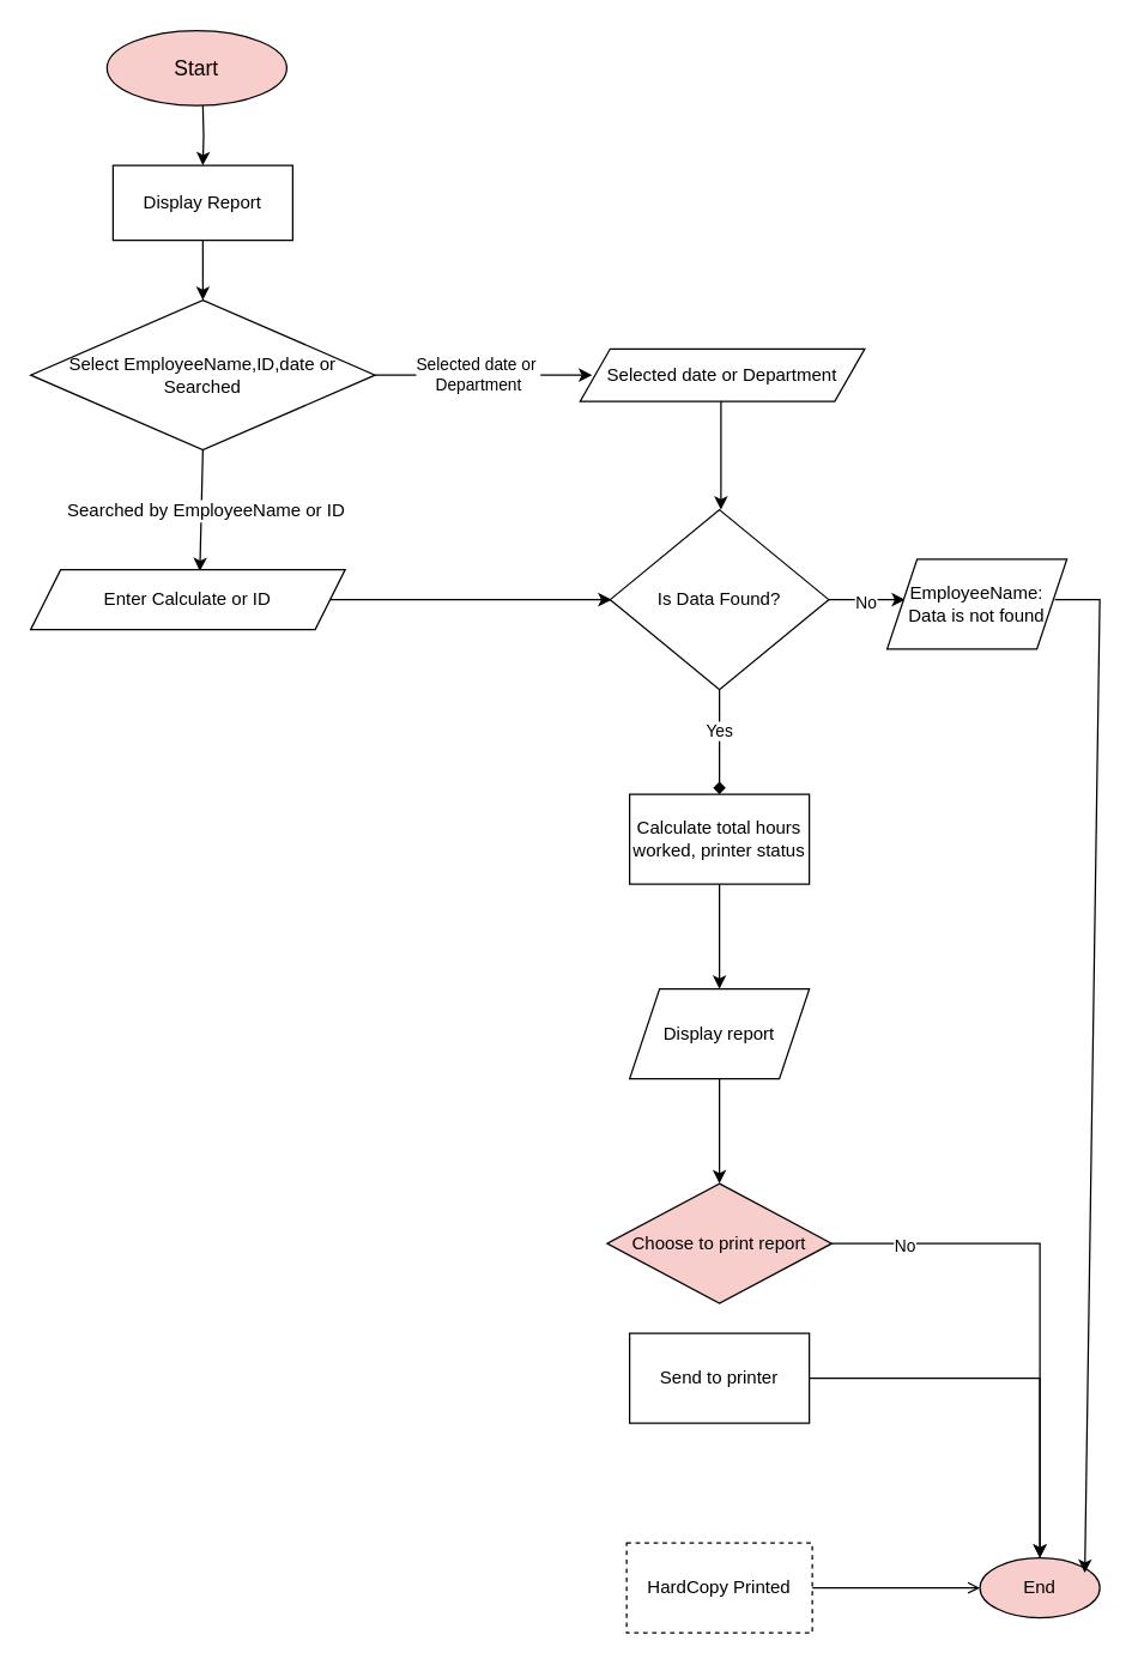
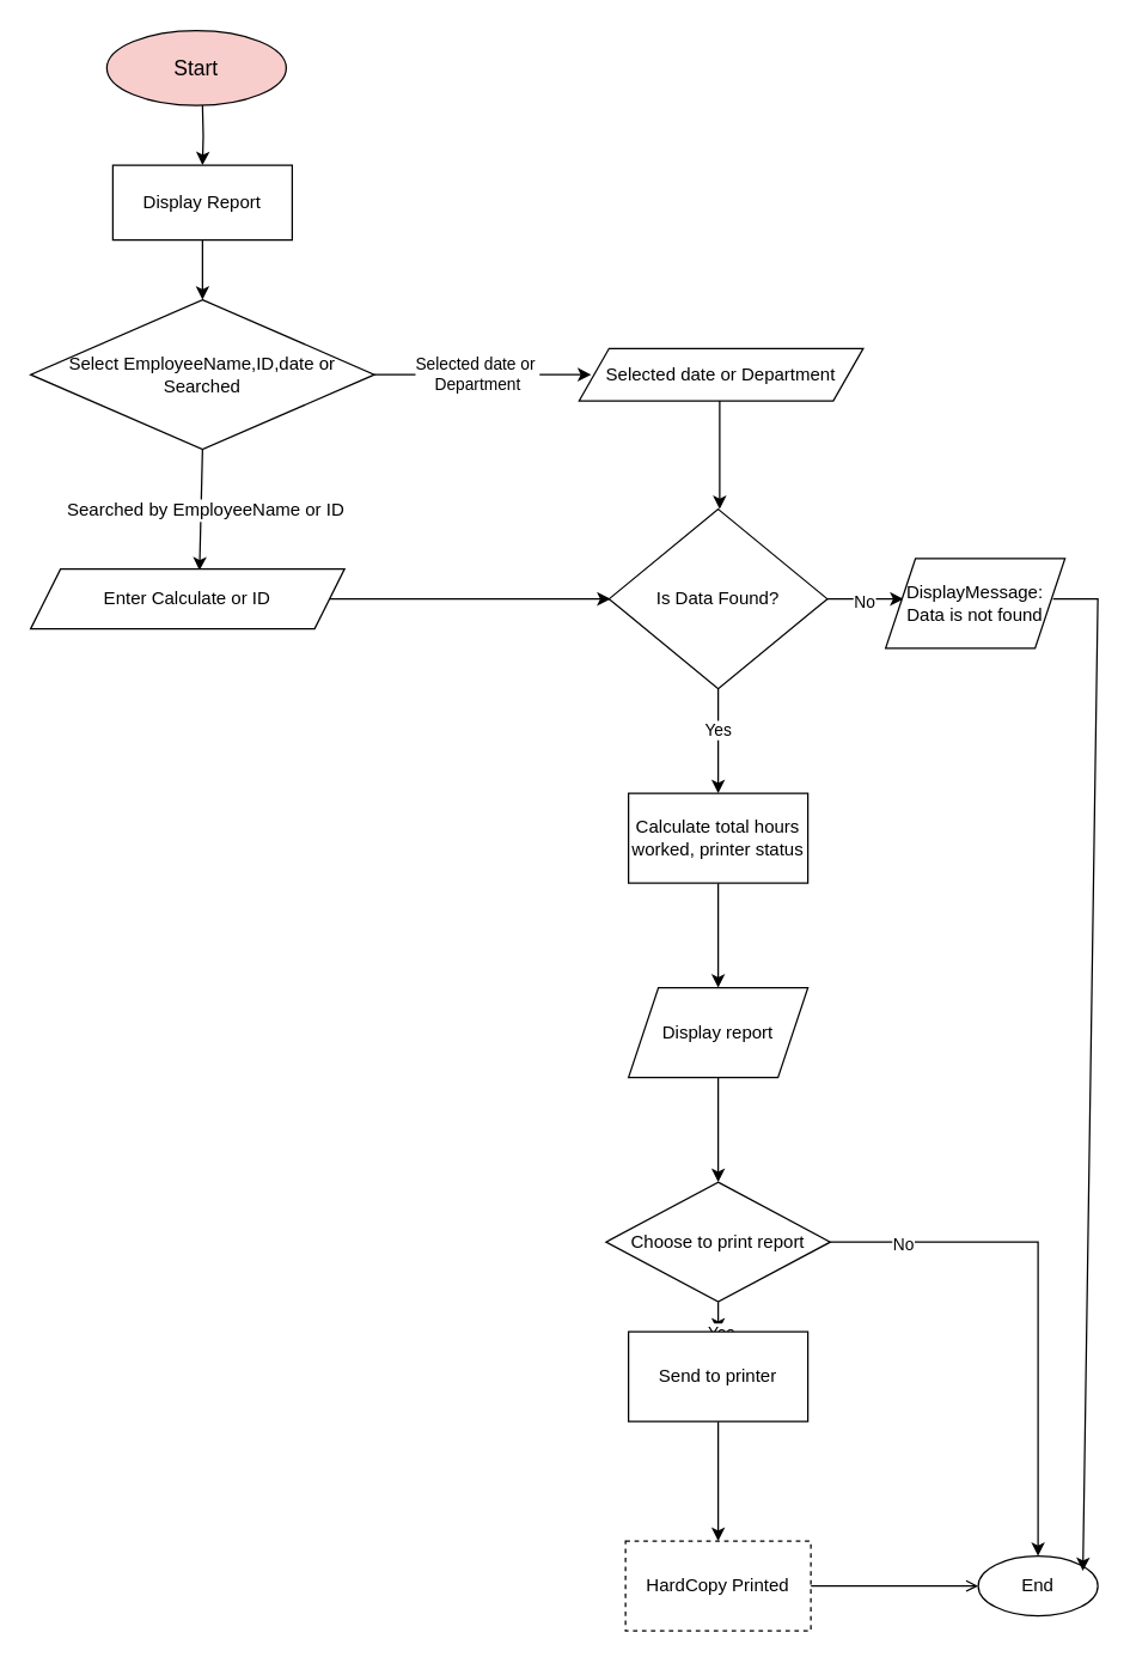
- <mxCell id="22" value="EmployeeName:&lt;div&gt;Data is not found&lt;/div&gt;" style="shape=parallelogram;perimeter=parallelogramPerimeter;whiteSpace=wrap;html=1;fixedSize=1;" vertex="1" parent="1"><mxGeometry x="592" y="373" width="120" height="60" as="geometry" /></mxCell>
+ <mxCell id="22" value="DisplayMessage:&lt;div&gt;Data is not found&lt;/div&gt;" style="shape=parallelogram;perimeter=parallelogramPerimeter;whiteSpace=wrap;html=1;fixedSize=1;" vertex="1" parent="1"><mxGeometry x="592" y="373" width="120" height="60" as="geometry" /></mxCell>
- <mxCell id="15" style="edgeStyle=orthogonalEdgeStyle;rounded=0;orthogonalLoop=1;jettySize=auto;html=1;entryX=0.5;entryY=0;entryDx=0;entryDy=0;endArrow=diamond;" edge="1" parent="1" source="19" target="21"><mxGeometry relative="1" as="geometry" /></mxCell>
+ <mxCell id="15" style="edgeStyle=orthogonalEdgeStyle;rounded=0;orthogonalLoop=1;jettySize=auto;html=1;entryX=0.5;entryY=0;entryDx=0;entryDy=0;" edge="1" parent="1" source="19" target="21"><mxGeometry relative="1" as="geometry" /></mxCell>
- <mxCell id="27" value="Choose to print report" style="rhombus;whiteSpace=wrap;html=1;fillColor=#f8cecc;" vertex="1" parent="1"><mxGeometry x="405" y="790" width="150" height="80" as="geometry" /></mxCell>
+ <mxCell id="27" value="Choose to print report" style="rhombus;whiteSpace=wrap;html=1;" vertex="1" parent="1"><mxGeometry x="405" y="790" width="150" height="80" as="geometry" /></mxCell>
+ <mxCell id="25" style="edgeStyle=orthogonalEdgeStyle;rounded=0;orthogonalLoop=1;jettySize=auto;html=1;entryX=0.5;entryY=0;entryDx=0;entryDy=0;" edge="1" parent="1" source="27" target="29"><mxGeometry relative="1" as="geometry" /></mxCell>
+ <mxCell id="26" value="Yes" style="edgeLabel;html=1;align=center;verticalAlign=middle;resizable=0;points=[];" vertex="1" connectable="0" parent="25"><mxGeometry x="-0.32" y="-1" relative="1" as="geometry"><mxPoint as="offset" /></mxGeometry></mxCell>
- <mxCell id="28" style="edgeStyle=orthogonalEdgeStyle;rounded=0;orthogonalLoop=1;jettySize=auto;html=1;" edge="1" parent="1" source="29" target="32"><mxGeometry relative="1" as="geometry" /></mxCell>
+ <mxCell id="28" style="edgeStyle=orthogonalEdgeStyle;rounded=0;orthogonalLoop=1;jettySize=auto;html=1;" edge="1" parent="1" source="29" target="31"><mxGeometry relative="1" as="geometry" /></mxCell>
- <mxCell id="32" value="End" style="ellipse;whiteSpace=wrap;html=1;fillColor=#f8cecc;" vertex="1" parent="1"><mxGeometry x="654" y="1040" width="80" height="40" as="geometry" /></mxCell>
+ <mxCell id="32" value="End" style="ellipse;whiteSpace=wrap;html=1;" vertex="1" parent="1"><mxGeometry x="654" y="1040" width="80" height="40" as="geometry" /></mxCell>
